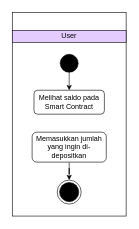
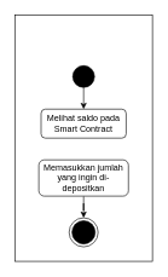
- <mxCell id="6" value="User" style="rounded=0;whiteSpace=wrap;html=1;fillColor=#E5CCFF;" parent="1" vertex="1"><mxGeometry x="20" y="50" width="190" height="20" as="geometry" /></mxCell>
